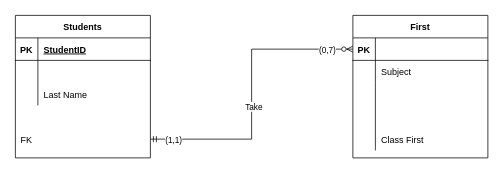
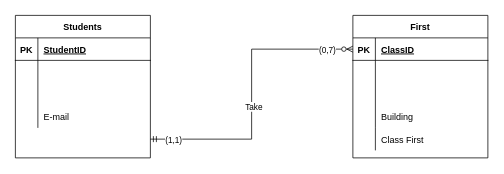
+ <mxCell id="19" value="ClassID" style="shape=partialRectangle;connectable=0;fillColor=none;top=0;left=0;bottom=0;right=0;align=left;spacingLeft=6;fontStyle=5;overflow=hidden;" vertex="1" parent="17"><mxGeometry x="30" width="150" height="30" as="geometry" /></mxCell>
- <mxCell id="22" value="Subject" style="shape=partialRectangle;connectable=0;fillColor=none;top=0;left=0;bottom=0;right=0;align=left;spacingLeft=6;overflow=hidden;" vertex="1" parent="20"><mxGeometry x="30" width="150" height="30" as="geometry" /></mxCell>
- <mxCell id="10" value="Last Name" style="shape=partialRectangle;connectable=0;fillColor=none;top=0;left=0;bottom=0;right=0;align=left;spacingLeft=6;overflow=hidden;" vertex="1" parent="8"><mxGeometry x="30" width="150" height="30" as="geometry" /></mxCell>
+ <mxCell id="13" value="E-mail" style="shape=partialRectangle;connectable=0;fillColor=none;top=0;left=0;bottom=0;right=0;align=left;spacingLeft=6;overflow=hidden;" vertex="1" parent="11"><mxGeometry x="30" width="150" height="30" as="geometry" /></mxCell>
+ <mxCell id="27" value="Building" style="shape=partialRectangle;connectable=0;fillColor=none;top=0;left=0;bottom=0;right=0;align=left;spacingLeft=6;overflow=hidden;" vertex="1" parent="25"><mxGeometry x="30" width="150" height="30" as="geometry" /></mxCell>
- <mxCell id="15" value="FK" style="shape=partialRectangle;connectable=0;fillColor=none;top=0;left=0;bottom=0;right=0;editable=1;overflow=hidden;" vertex="1" parent="14"><mxGeometry width="30" height="30" as="geometry" /></mxCell>
